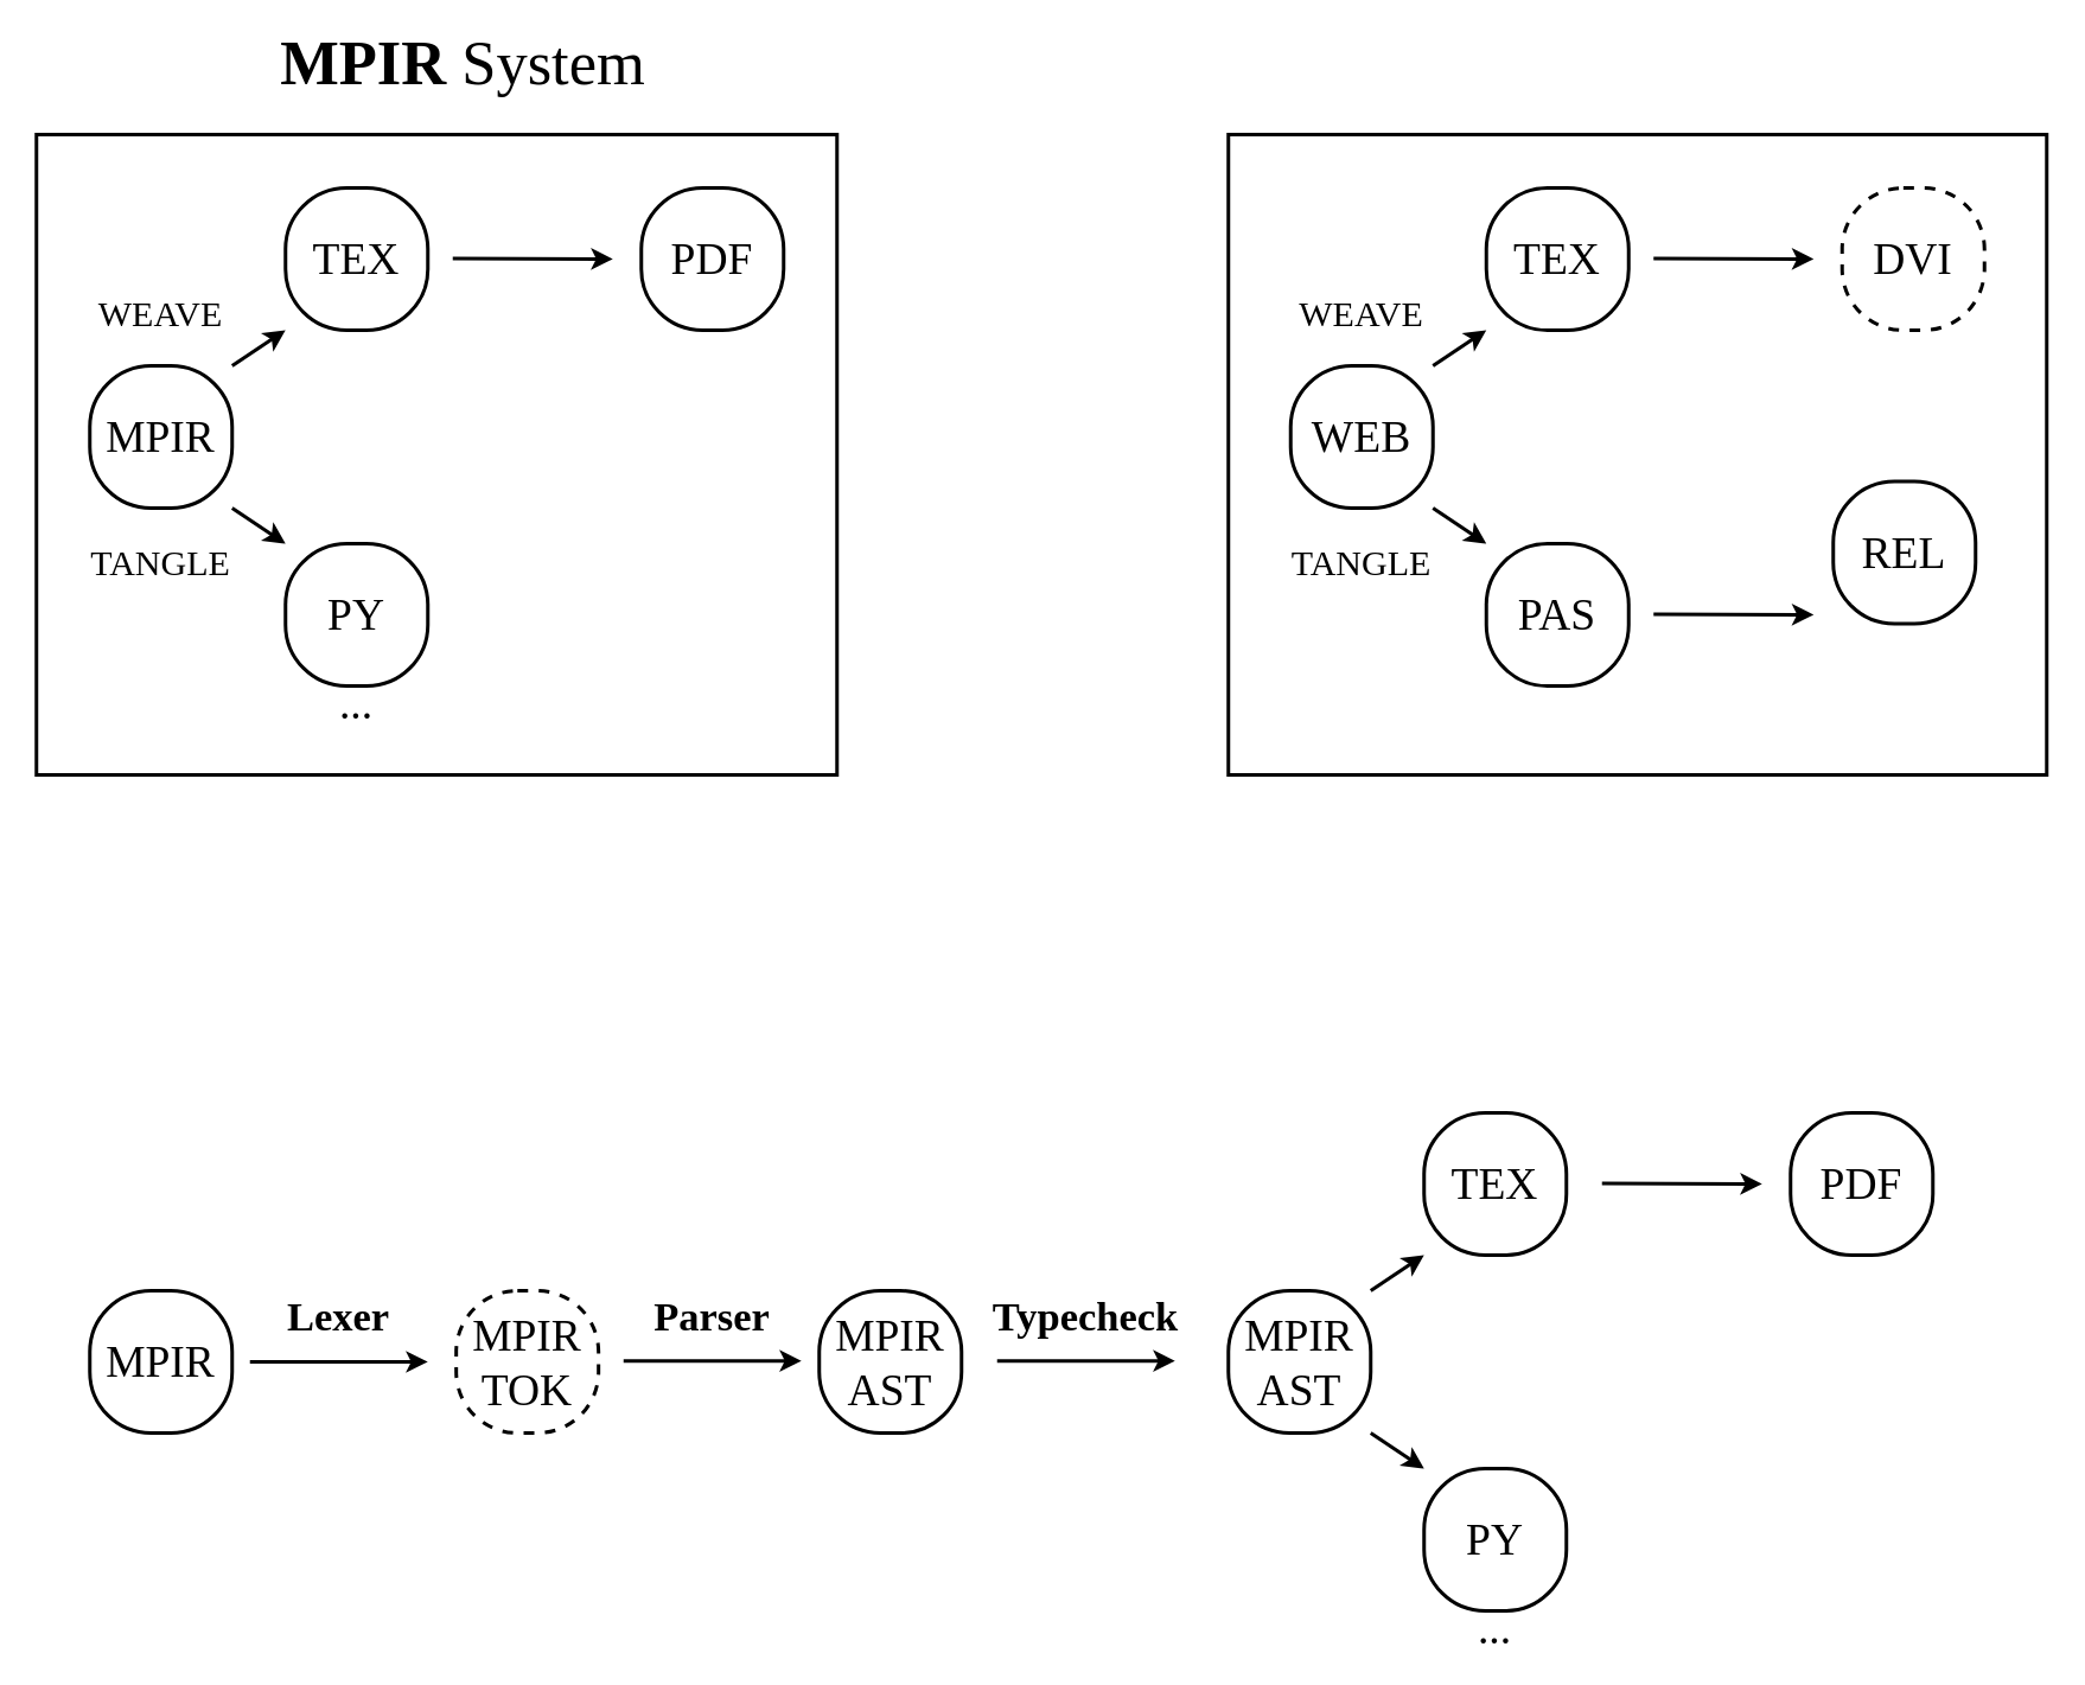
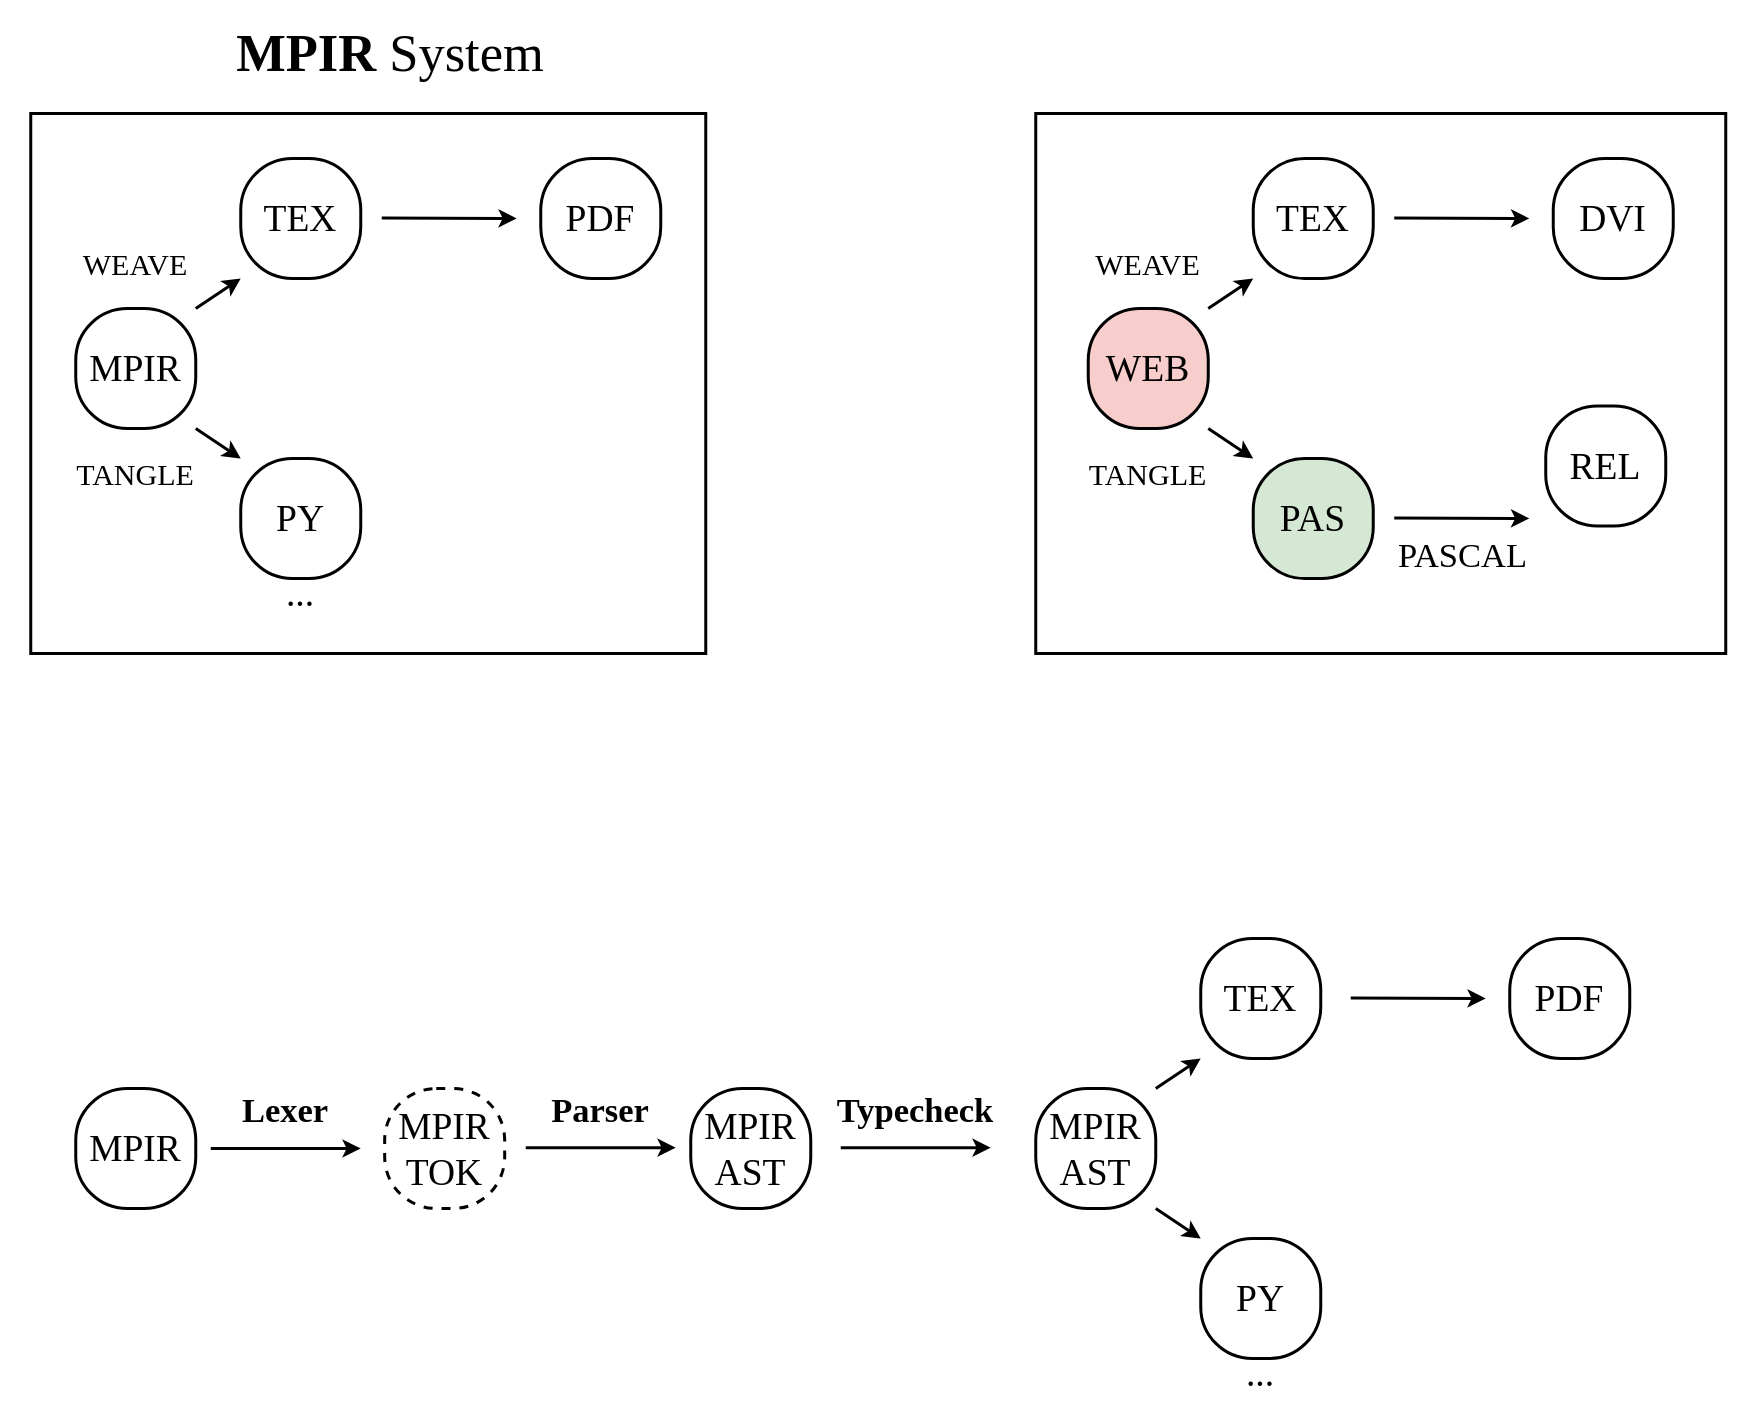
- <mxCell id="18" value="&lt;font style=&quot;font-size: 25px;&quot; face=&quot;CMU Typewriter Text&quot;&gt;&lt;span style=&quot;font-size: 25px;&quot;&gt;DVI&lt;/span&gt;&lt;/font&gt;" style="rounded=1;whiteSpace=wrap;html=1;arcSize=43;fontSize=25;fontStyle=0;strokeWidth=2;dashed=1;" vertex="1" parent="1"><mxGeometry x="1035" y="105" width="80" height="80" as="geometry" /></mxCell>
+ <mxCell id="18" value="&lt;font style=&quot;font-size: 25px;&quot; face=&quot;CMU Typewriter Text&quot;&gt;&lt;span style=&quot;font-size: 25px;&quot;&gt;DVI&lt;/span&gt;&lt;/font&gt;" style="rounded=1;whiteSpace=wrap;html=1;arcSize=43;fontSize=25;fontStyle=0;strokeWidth=2;" vertex="1" parent="1"><mxGeometry x="1035" y="105" width="80" height="80" as="geometry" /></mxCell>
- <mxCell id="15" value="&lt;font style=&quot;font-size: 25px;&quot; face=&quot;CMU Typewriter Text&quot;&gt;&lt;span style=&quot;font-size: 25px;&quot;&gt;WEB&lt;/span&gt;&lt;/font&gt;" style="rounded=1;whiteSpace=wrap;html=1;arcSize=43;fontSize=25;fontStyle=0;strokeWidth=2;" vertex="1" parent="1"><mxGeometry x="725" y="205" width="80" height="80" as="geometry" /></mxCell>
+ <mxCell id="15" value="&lt;font style=&quot;font-size: 25px;&quot; face=&quot;CMU Typewriter Text&quot;&gt;&lt;span style=&quot;font-size: 25px;&quot;&gt;WEB&lt;/span&gt;&lt;/font&gt;" style="rounded=1;whiteSpace=wrap;html=1;arcSize=43;fontSize=25;fontStyle=0;strokeWidth=2;fillColor=#f8cecc;" vertex="1" parent="1"><mxGeometry x="725" y="205" width="80" height="80" as="geometry" /></mxCell>
- <mxCell id="17" value="&lt;font style=&quot;font-size: 25px;&quot; face=&quot;CMU Typewriter Text&quot;&gt;&lt;span style=&quot;font-size: 25px;&quot;&gt;PAS&lt;/span&gt;&lt;/font&gt;" style="rounded=1;whiteSpace=wrap;html=1;arcSize=43;fontSize=25;fontStyle=0;strokeWidth=2;" vertex="1" parent="1"><mxGeometry x="835" y="305" width="80" height="80" as="geometry" /></mxCell>
+ <mxCell id="17" value="&lt;font style=&quot;font-size: 25px;&quot; face=&quot;CMU Typewriter Text&quot;&gt;&lt;span style=&quot;font-size: 25px;&quot;&gt;PAS&lt;/span&gt;&lt;/font&gt;" style="rounded=1;whiteSpace=wrap;html=1;arcSize=43;fontSize=25;fontStyle=0;strokeWidth=2;fillColor=#d5e8d4;" vertex="1" parent="1"><mxGeometry x="835" y="305" width="80" height="80" as="geometry" /></mxCell>
+ <mxCell id="27" value="&lt;font face=&quot;CMU Serif Bold&quot; style=&quot;font-size: 23px;&quot;&gt;PASCAL&lt;/font&gt;" style="text;html=1;strokeColor=none;fillColor=none;align=center;verticalAlign=middle;whiteSpace=wrap;rounded=0;fontFamily=CMU Typewriter Text;fontSize=23;" vertex="1" parent="1"><mxGeometry x="915" y="360" width="120" height="20" as="geometry" /></mxCell>
